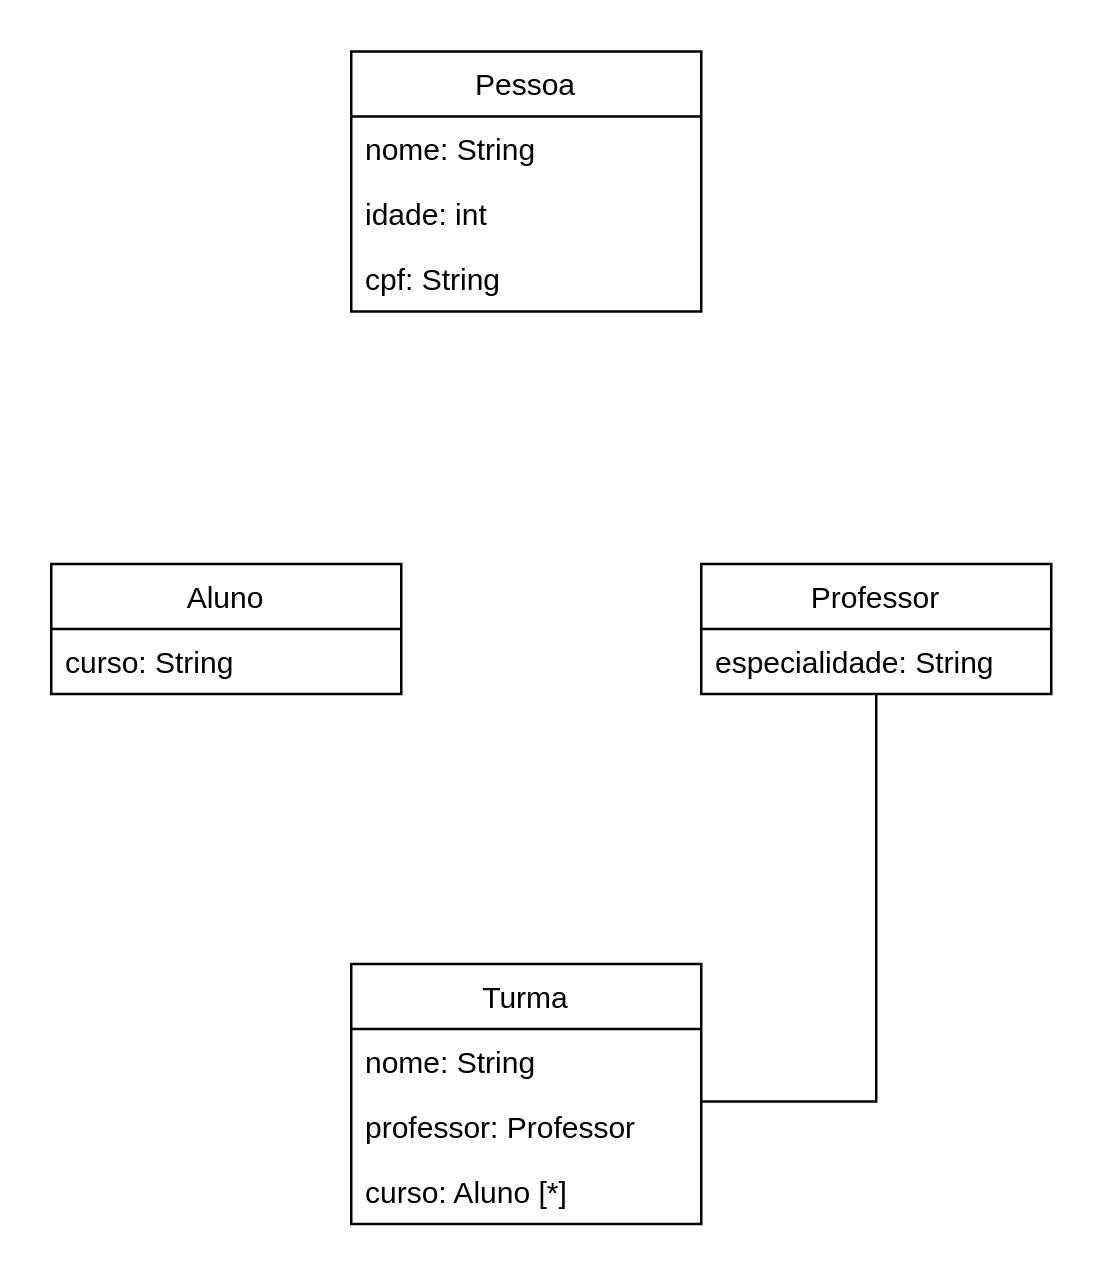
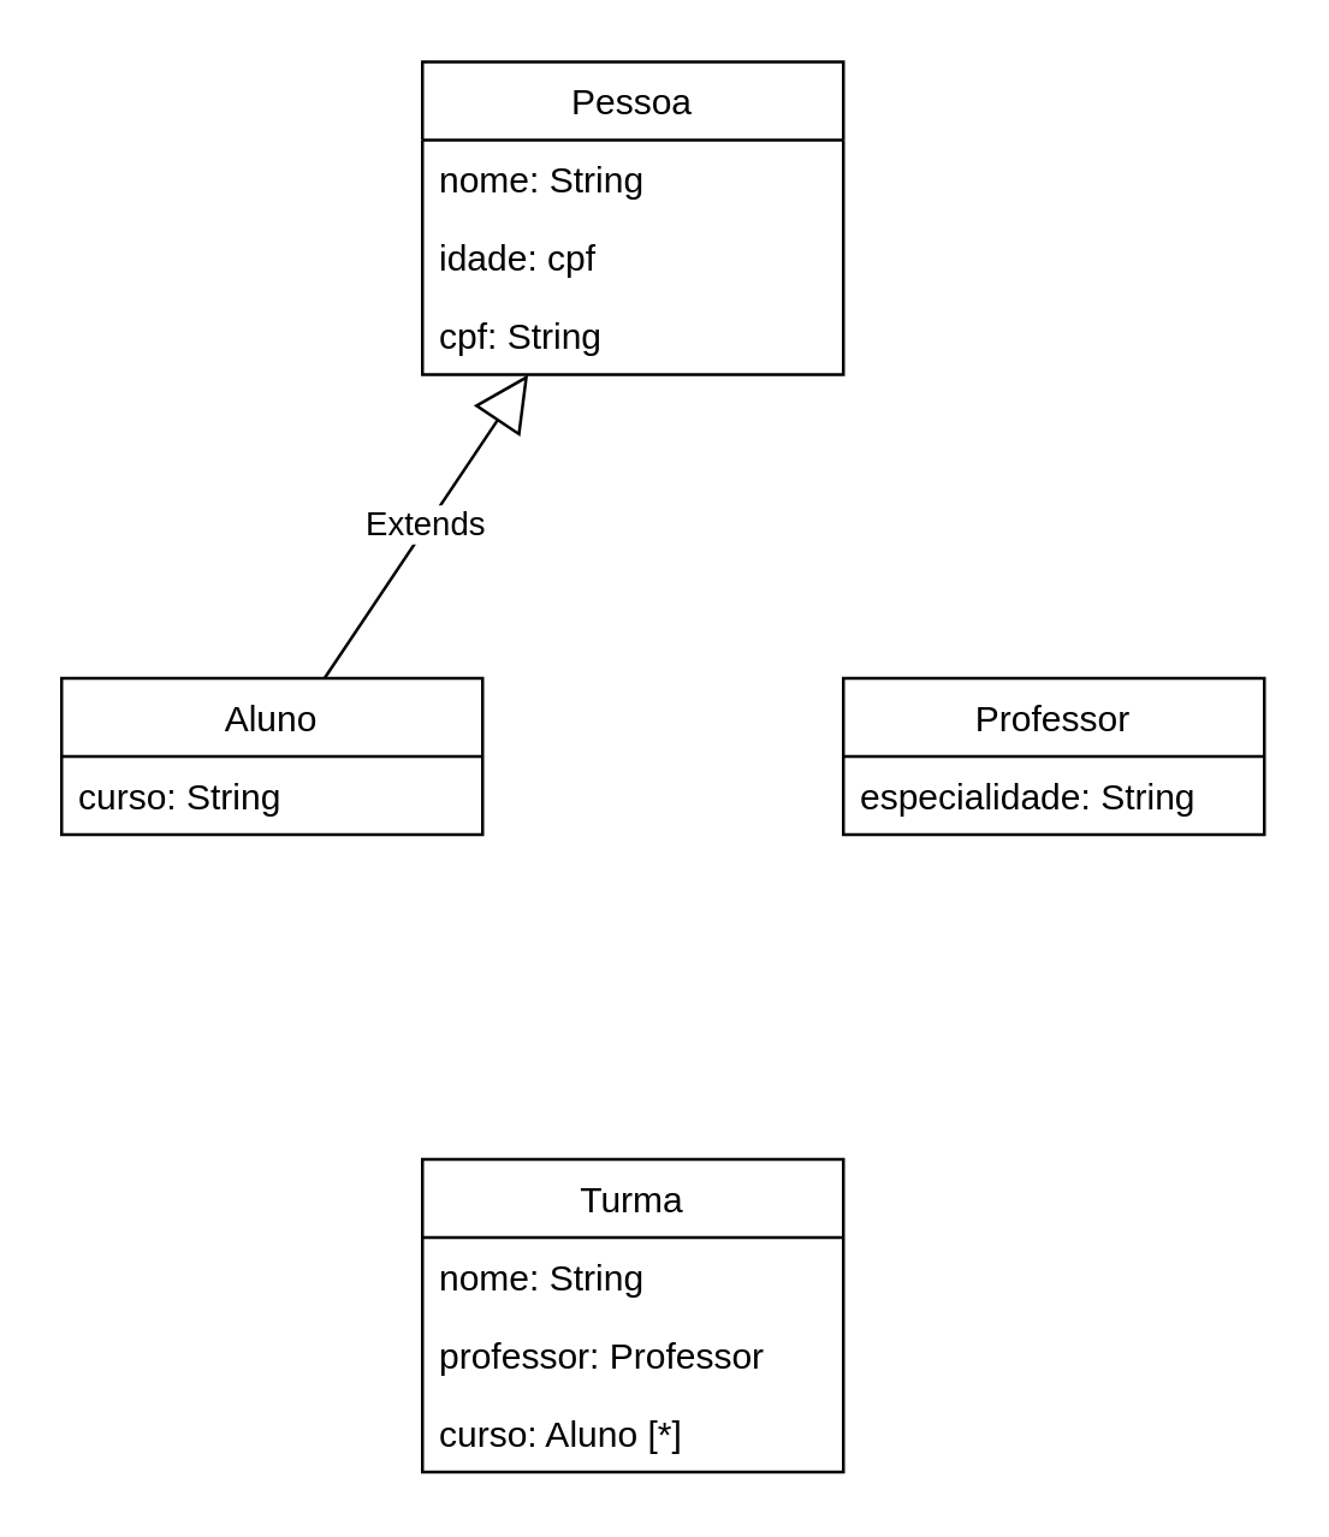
- <mxCell id="13" value="idade: int" style="text;strokeColor=none;fillColor=none;align=left;verticalAlign=top;spacingLeft=4;spacingRight=4;overflow=hidden;rotatable=0;points=[[0,0.5],[1,0.5]];portConstraint=eastwest;" vertex="1" parent="11"><mxGeometry y="52" width="140" height="26" as="geometry" /></mxCell>
+ <mxCell id="13" value="idade: cpf" style="text;strokeColor=none;fillColor=none;align=left;verticalAlign=top;spacingLeft=4;spacingRight=4;overflow=hidden;rotatable=0;points=[[0,0.5],[1,0.5]];portConstraint=eastwest;" vertex="1" parent="11"><mxGeometry y="52" width="140" height="26" as="geometry" /></mxCell>
+ <mxCell id="15" value="Extends" style="endArrow=block;endSize=16;endFill=0;html=1;" edge="1" parent="1" source="2" target="11"><mxGeometry width="160" relative="1" as="geometry"><mxPoint x="-20" y="170" as="sourcePoint" /><mxPoint x="140" y="170" as="targetPoint" /></mxGeometry></mxCell>
- <mxCell id="4" style="edgeStyle=orthogonalEdgeStyle;rounded=0;orthogonalLoop=1;jettySize=auto;html=1;endArrow=none;endFill=0;" edge="1" parent="1" source="5" target="9"><mxGeometry relative="1" as="geometry"><Array as="points"><mxPoint x="350" y="440" /></Array></mxGeometry></mxCell>
